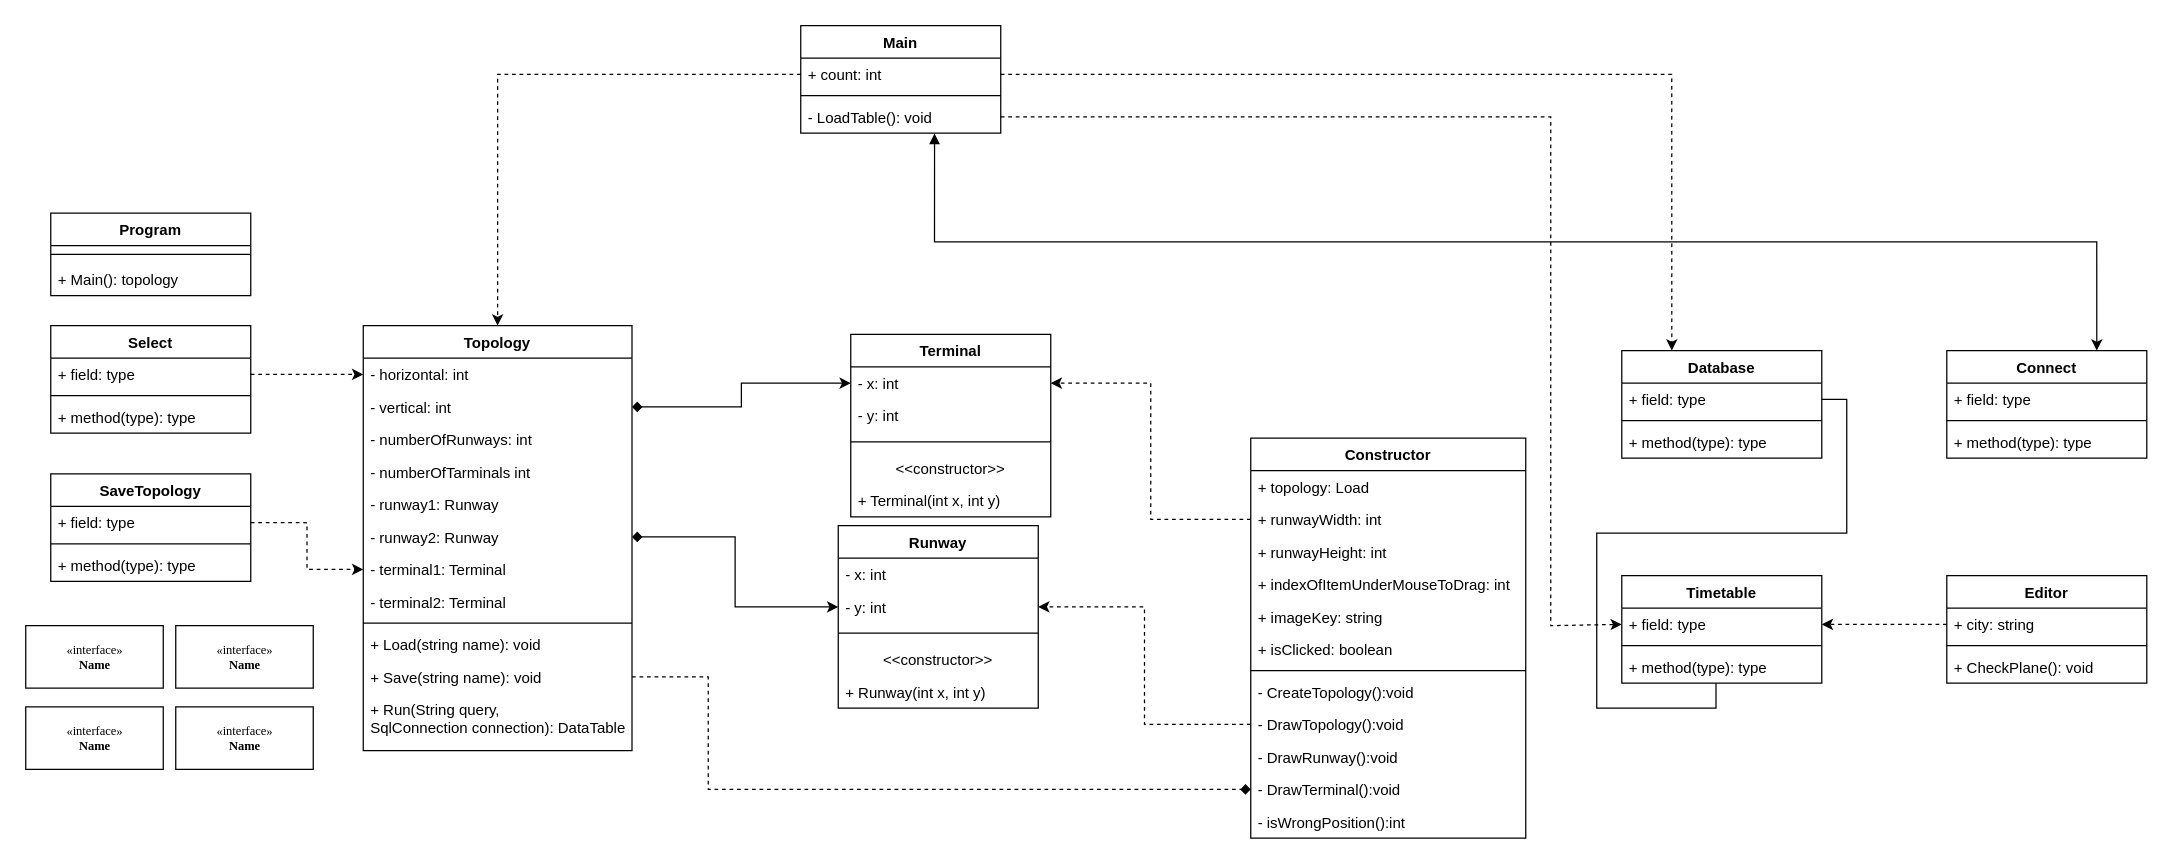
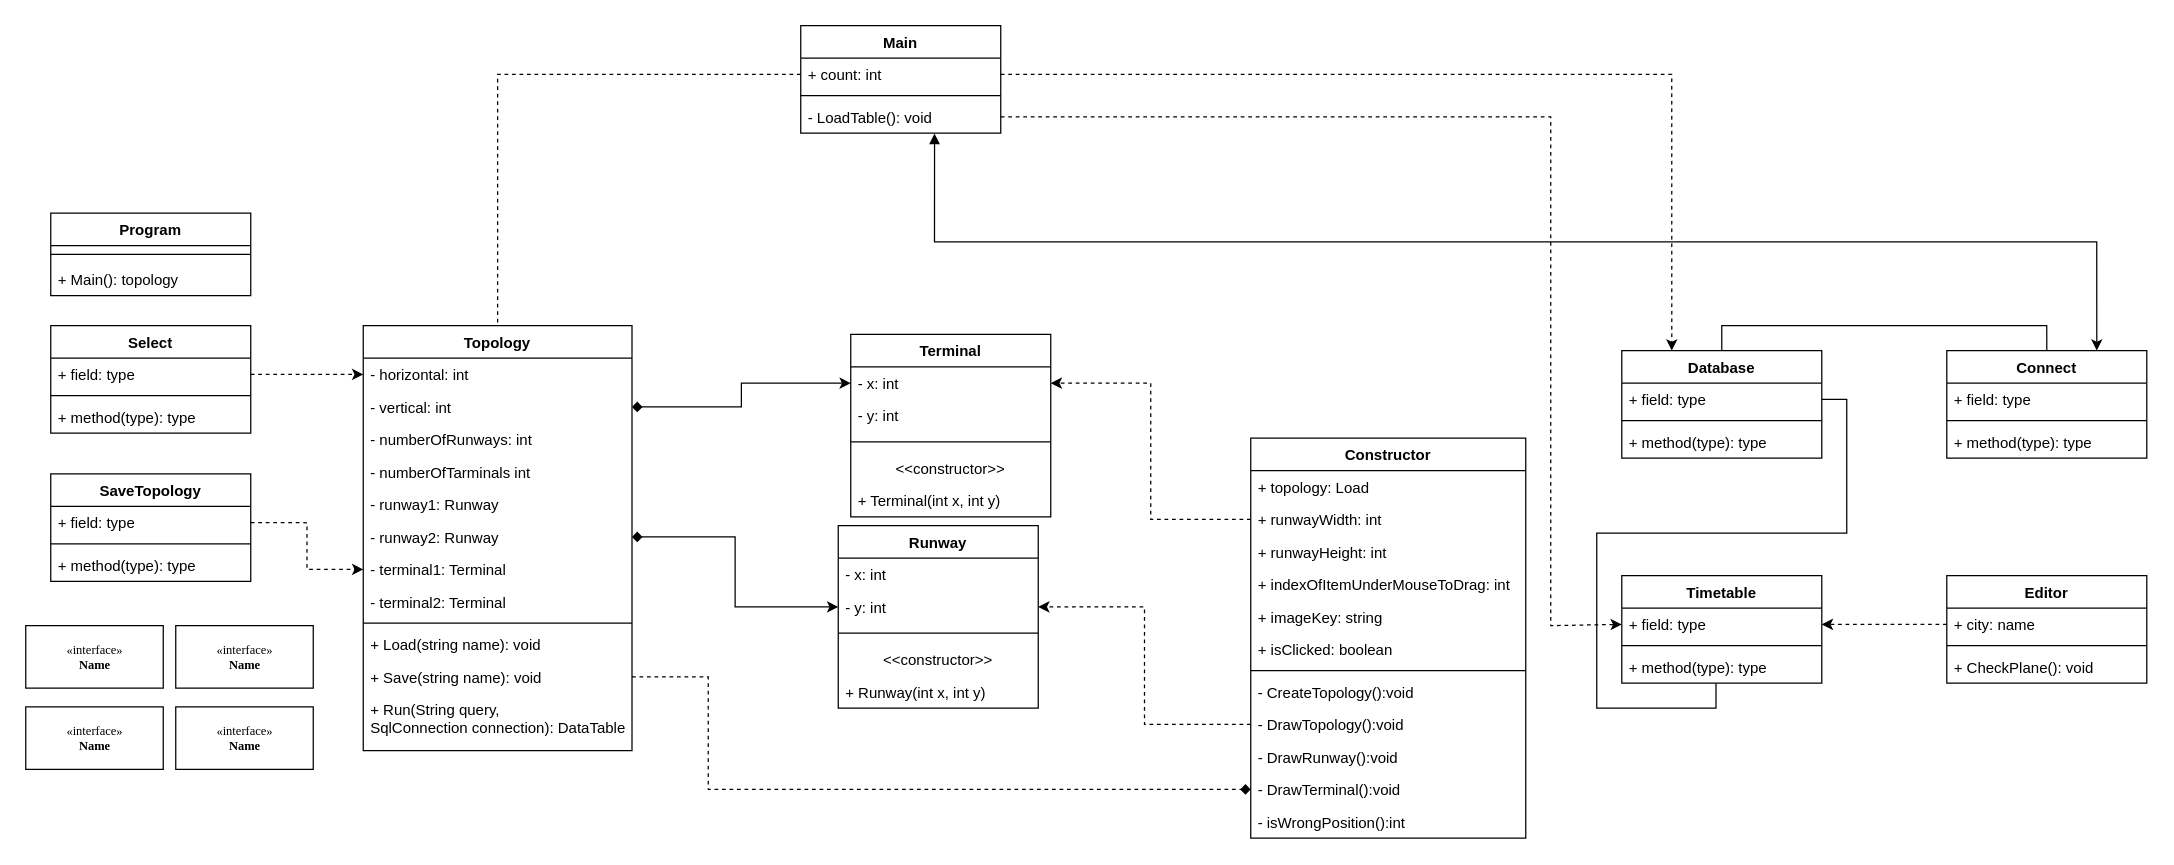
- <mxCell id="86" style="edgeStyle=orthogonalEdgeStyle;rounded=0;orthogonalLoop=1;jettySize=auto;html=1;exitX=0;exitY=0.5;exitDx=0;exitDy=0;entryX=0.5;entryY=0;entryDx=0;entryDy=0;startArrow=none;startFill=0;endArrow=classic;endFill=1;dashed=1;" edge="1" parent="1" source="7" target="54"><mxGeometry relative="1" as="geometry" /></mxCell>
+ <mxCell id="86" style="edgeStyle=orthogonalEdgeStyle;rounded=0;orthogonalLoop=1;jettySize=auto;html=1;exitX=0;exitY=0.5;exitDx=0;exitDy=0;entryX=0.5;entryY=0;entryDx=0;entryDy=0;startArrow=none;startFill=0;endArrow=none;endFill=1;dashed=1;" edge="1" parent="1" source="7" target="54"><mxGeometry relative="1" as="geometry" /></mxCell>
+ <mxCell id="40" style="edgeStyle=orthogonalEdgeStyle;rounded=0;orthogonalLoop=1;jettySize=auto;html=1;exitX=0.5;exitY=0;exitDx=0;exitDy=0;entryX=0.5;entryY=0;entryDx=0;entryDy=0;startArrow=none;startFill=0;endArrow=none;endFill=0;" edge="1" parent="1" source="42" target="20"><mxGeometry relative="1" as="geometry" /></mxCell>
- <mxCell id="17" value="+ city: string" style="text;strokeColor=none;fillColor=none;align=left;verticalAlign=top;spacingLeft=4;spacingRight=4;overflow=hidden;rotatable=0;points=[[0,0.5],[1,0.5]];portConstraint=eastwest;" parent="16" vertex="1"><mxGeometry y="26" width="160" height="26" as="geometry" /></mxCell>
+ <mxCell id="17" value="+ city: name" style="text;strokeColor=none;fillColor=none;align=left;verticalAlign=top;spacingLeft=4;spacingRight=4;overflow=hidden;rotatable=0;points=[[0,0.5],[1,0.5]];portConstraint=eastwest;" parent="16" vertex="1"><mxGeometry y="26" width="160" height="26" as="geometry" /></mxCell>
